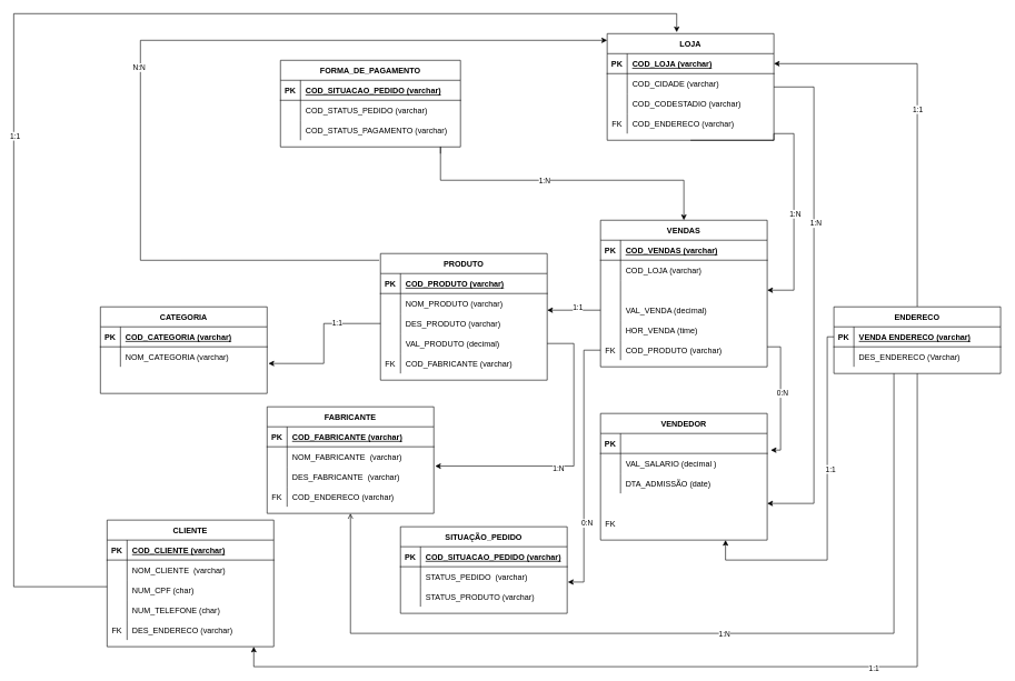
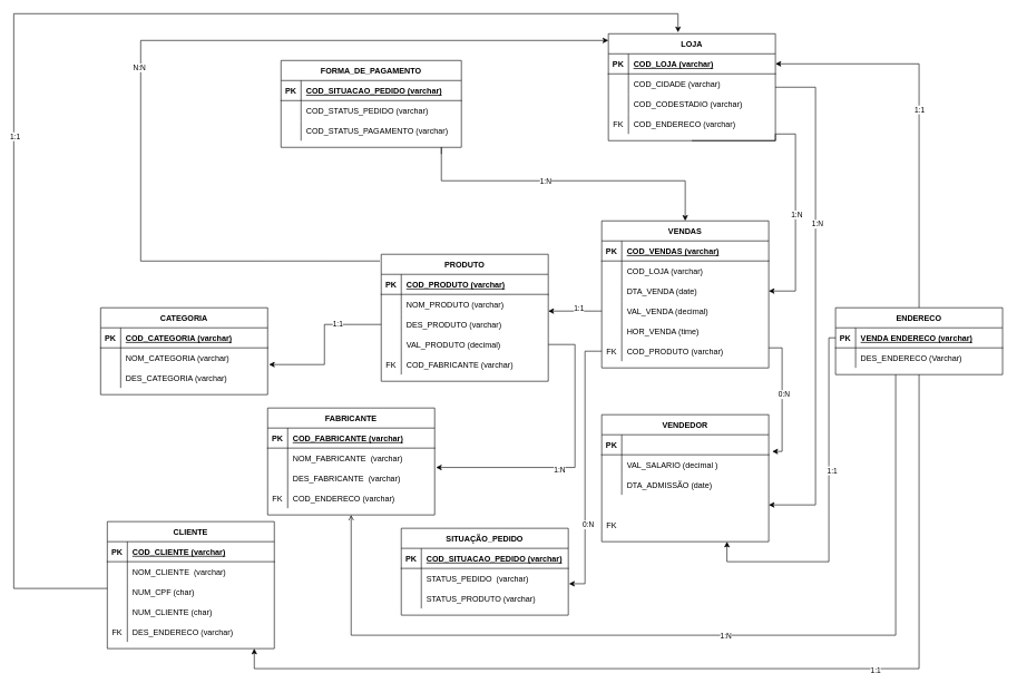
+ <mxCell id="24" value="DTA_VENDA (date)" style="shape=partialRectangle;overflow=hidden;connectable=0;fillColor=none;top=0;left=0;bottom=0;right=0;align=left;spacingLeft=6;" vertex="1" parent="22"><mxGeometry x="30" width="220" height="30" as="geometry"><mxRectangle width="220" height="30" as="alternateBounds" /></mxGeometry></mxCell>
+ <mxCell id="87" value="DES_CATEGORIA (varchar)" style="shape=partialRectangle;overflow=hidden;connectable=0;fillColor=none;top=0;left=0;bottom=0;right=0;align=left;spacingLeft=6;" vertex="1" parent="85"><mxGeometry x="30" width="220" height="30" as="geometry"><mxRectangle width="220" height="30" as="alternateBounds" /></mxGeometry></mxCell>
- <mxCell id="100" value="NUM_TELEFONE (char)" style="shape=partialRectangle;overflow=hidden;connectable=0;fillColor=none;top=0;left=0;bottom=0;right=0;align=left;spacingLeft=6;" vertex="1" parent="98"><mxGeometry x="30" width="220" height="30" as="geometry"><mxRectangle width="220" height="30" as="alternateBounds" /></mxGeometry></mxCell>
+ <mxCell id="100" value="NUM_CLIENTE (char)" style="shape=partialRectangle;overflow=hidden;connectable=0;fillColor=none;top=0;left=0;bottom=0;right=0;align=left;spacingLeft=6;" vertex="1" parent="98"><mxGeometry x="30" width="220" height="30" as="geometry"><mxRectangle width="220" height="30" as="alternateBounds" /></mxGeometry></mxCell>
